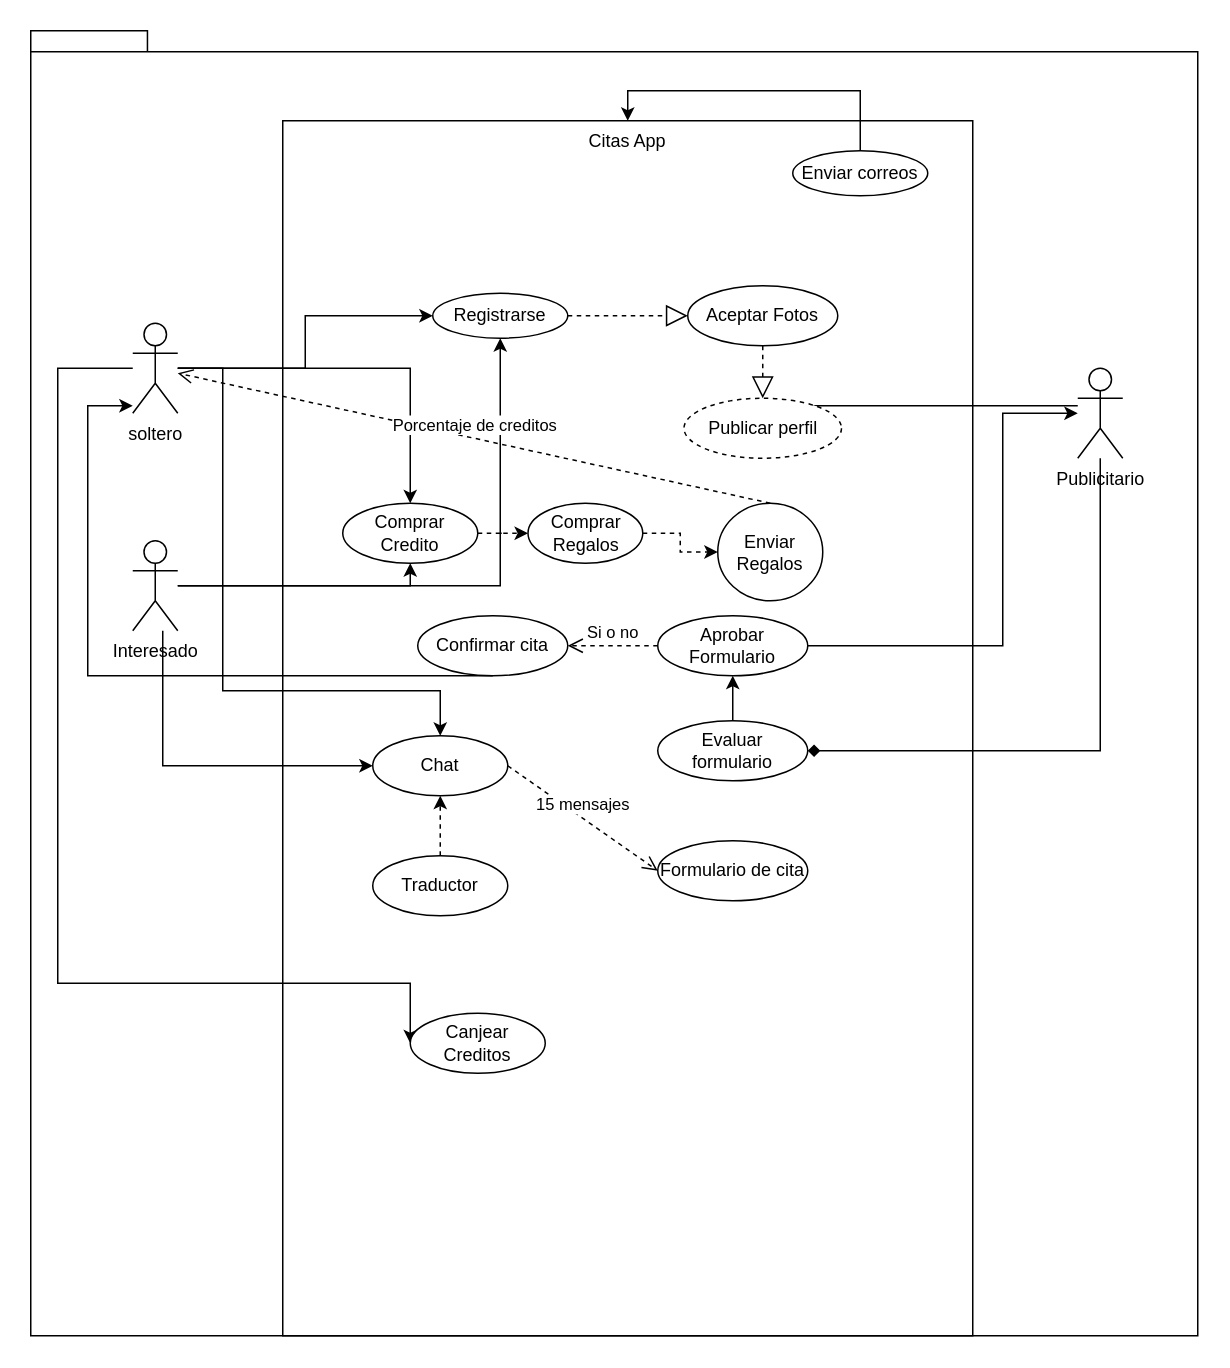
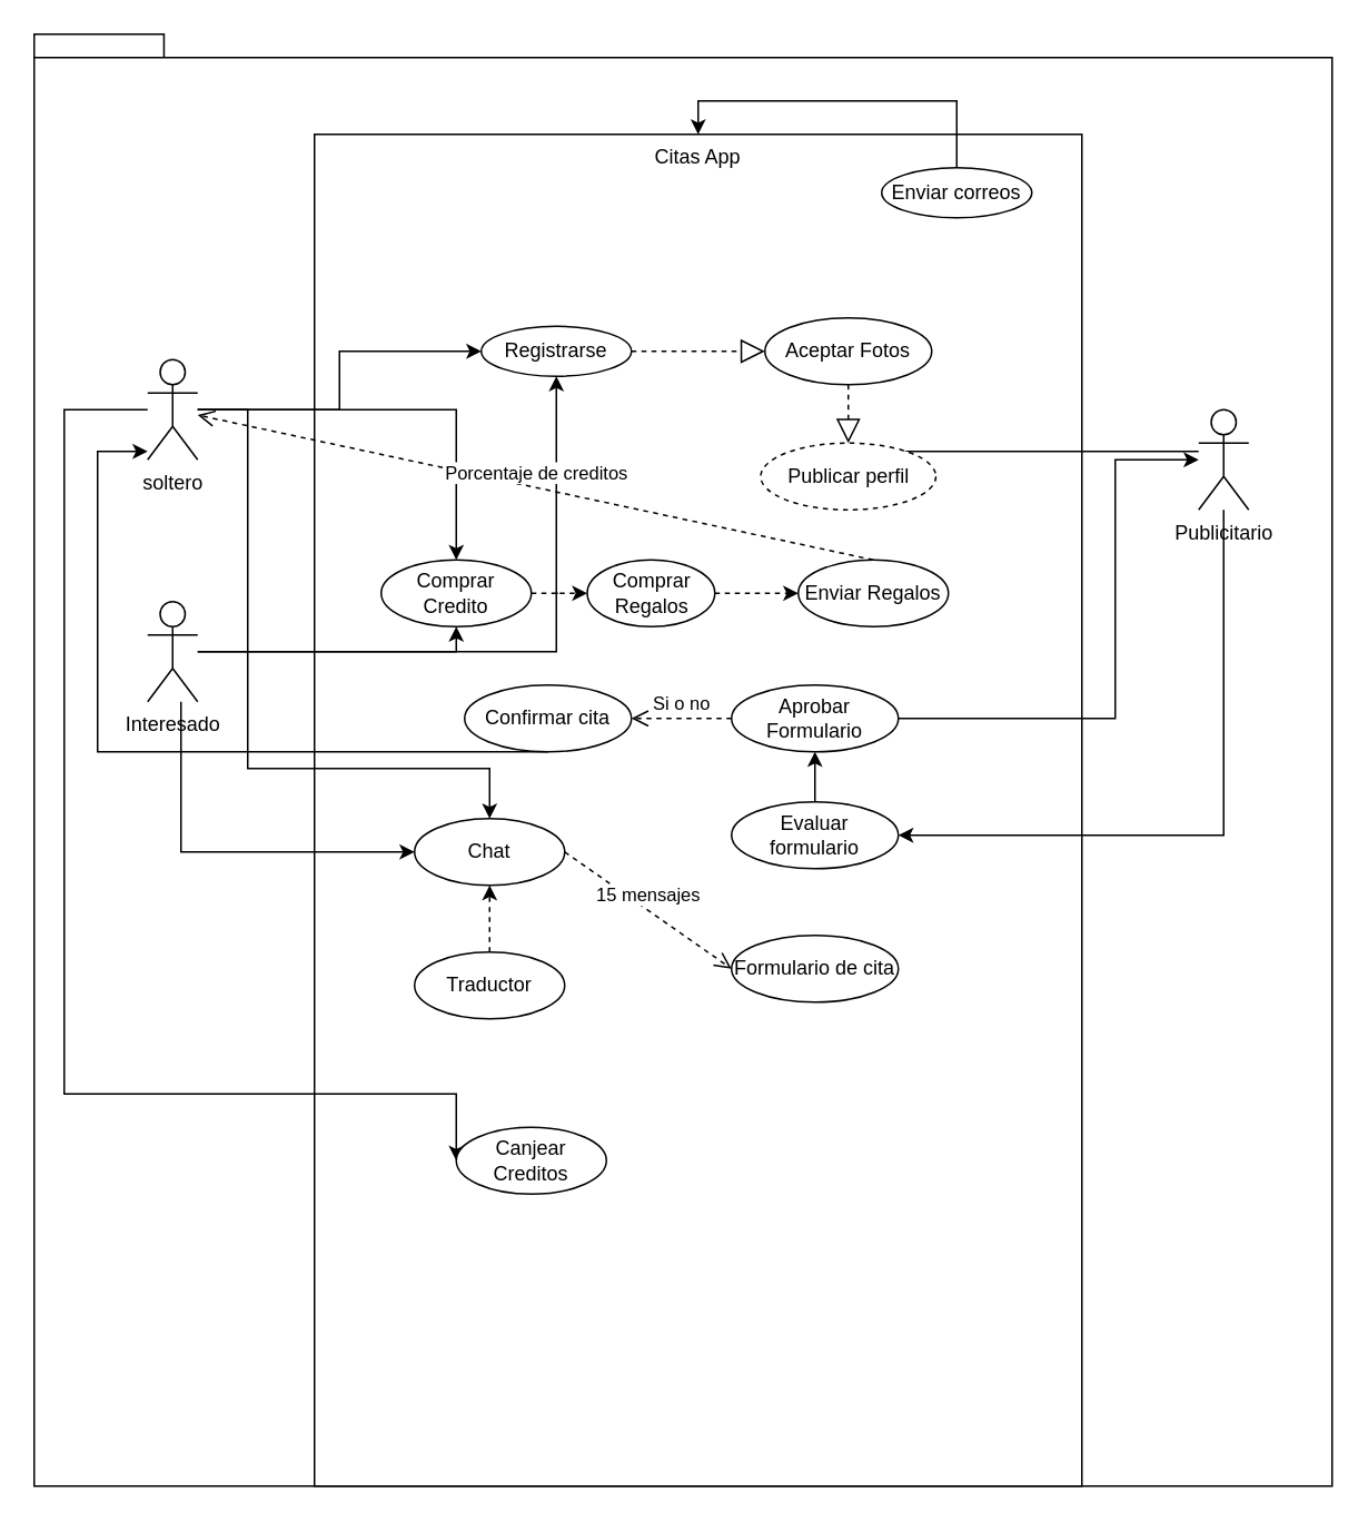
- <mxCell id="23" value="Enviar Regalos" style="ellipse;whiteSpace=wrap;html=1;" vertex="1" parent="1"><mxGeometry x="478" y="335" width="70" height="65" as="geometry" /></mxCell>
+ <mxCell id="23" value="Enviar Regalos" style="ellipse;whiteSpace=wrap;html=1;" vertex="1" parent="1"><mxGeometry x="478" y="335" width="90" height="40" as="geometry" /></mxCell>
- <mxCell id="14" style="edgeStyle=orthogonalEdgeStyle;rounded=0;orthogonalLoop=1;jettySize=auto;html=1;entryX=1;entryY=0.5;entryDx=0;entryDy=0;endArrow=diamond;" edge="1" parent="1" source="15" target="32"><mxGeometry relative="1" as="geometry"><Array as="points"><mxPoint x="733" y="500" /></Array></mxGeometry></mxCell>
+ <mxCell id="14" style="edgeStyle=orthogonalEdgeStyle;rounded=0;orthogonalLoop=1;jettySize=auto;html=1;entryX=1;entryY=0.5;entryDx=0;entryDy=0;" edge="1" parent="1" source="15" target="32"><mxGeometry relative="1" as="geometry"><Array as="points"><mxPoint x="733" y="500" /></Array></mxGeometry></mxCell>
